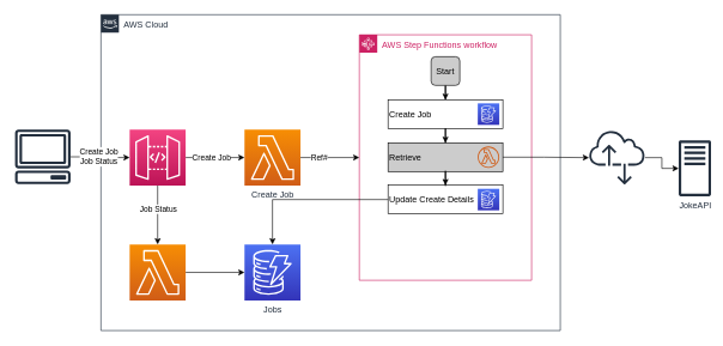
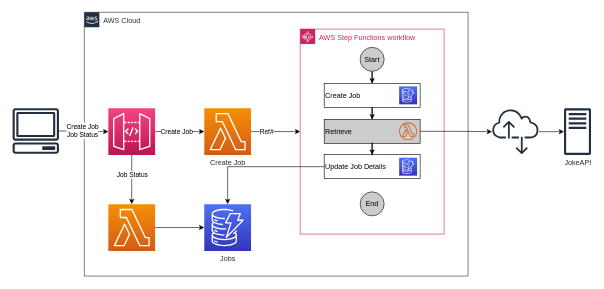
- <mxCell id="31" value="Start" style="whiteSpace=wrap;html=1;aspect=fixed;fillColor=#CCCCCC;rounded=1;" parent="1" vertex="1"><mxGeometry x="600" y="78.5" width="40" height="40" as="geometry" /></mxCell>
+ <mxCell id="31" value="Start" style="ellipse;whiteSpace=wrap;html=1;aspect=fixed;fillColor=#CCCCCC;" parent="1" vertex="1"><mxGeometry x="600" y="78.5" width="40" height="40" as="geometry" /></mxCell>
- <mxCell id="20" value="JokeAPI" style="outlineConnect=0;fontColor=#232F3E;gradientColor=none;fillColor=#232F3E;strokeColor=none;dashed=0;verticalLabelPosition=bottom;verticalAlign=top;align=center;html=1;fontSize=12;fontStyle=0;aspect=fixed;pointerEvents=1;shape=mxgraph.aws4.traditional_server;" parent="1" vertex="1"><mxGeometry x="945" y="195" width="45" height="78" as="geometry" /></mxCell>
+ <mxCell id="20" value="JokeAPI" style="outlineConnect=0;fontColor=#232F3E;gradientColor=none;fillColor=#232F3E;strokeColor=none;dashed=0;verticalLabelPosition=bottom;verticalAlign=top;align=center;html=1;fontSize=12;fontStyle=0;aspect=fixed;pointerEvents=1;shape=mxgraph.aws4.traditional_server;" parent="1" vertex="1"><mxGeometry x="940" y="180" width="45" height="78" as="geometry" /></mxCell>
- <mxCell id="28" value="Update Create Details" style="rounded=0;whiteSpace=wrap;html=1;align=left;" parent="27" vertex="1"><mxGeometry width="160" height="40" as="geometry" /></mxCell>
+ <mxCell id="28" value="Update Job Details" style="rounded=0;whiteSpace=wrap;html=1;align=left;" parent="27" vertex="1"><mxGeometry width="160" height="40" as="geometry" /></mxCell>
+ <mxCell id="33" value="End" style="ellipse;whiteSpace=wrap;html=1;aspect=fixed;fillColor=#CCCCCC;" parent="1" vertex="1"><mxGeometry x="600" y="319.5" width="40" height="40" as="geometry" /></mxCell>
